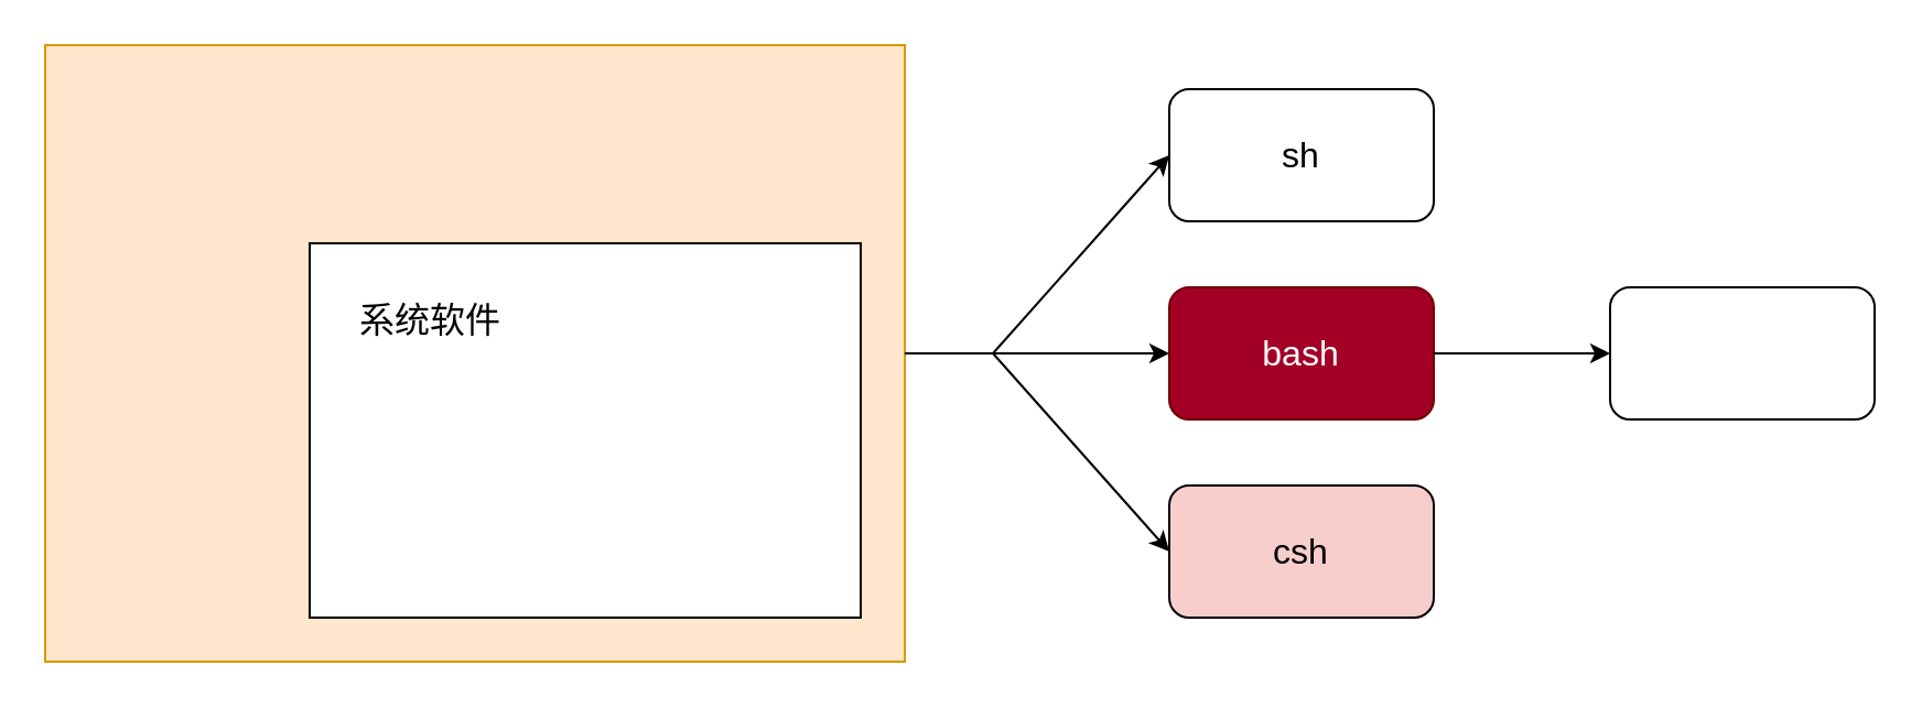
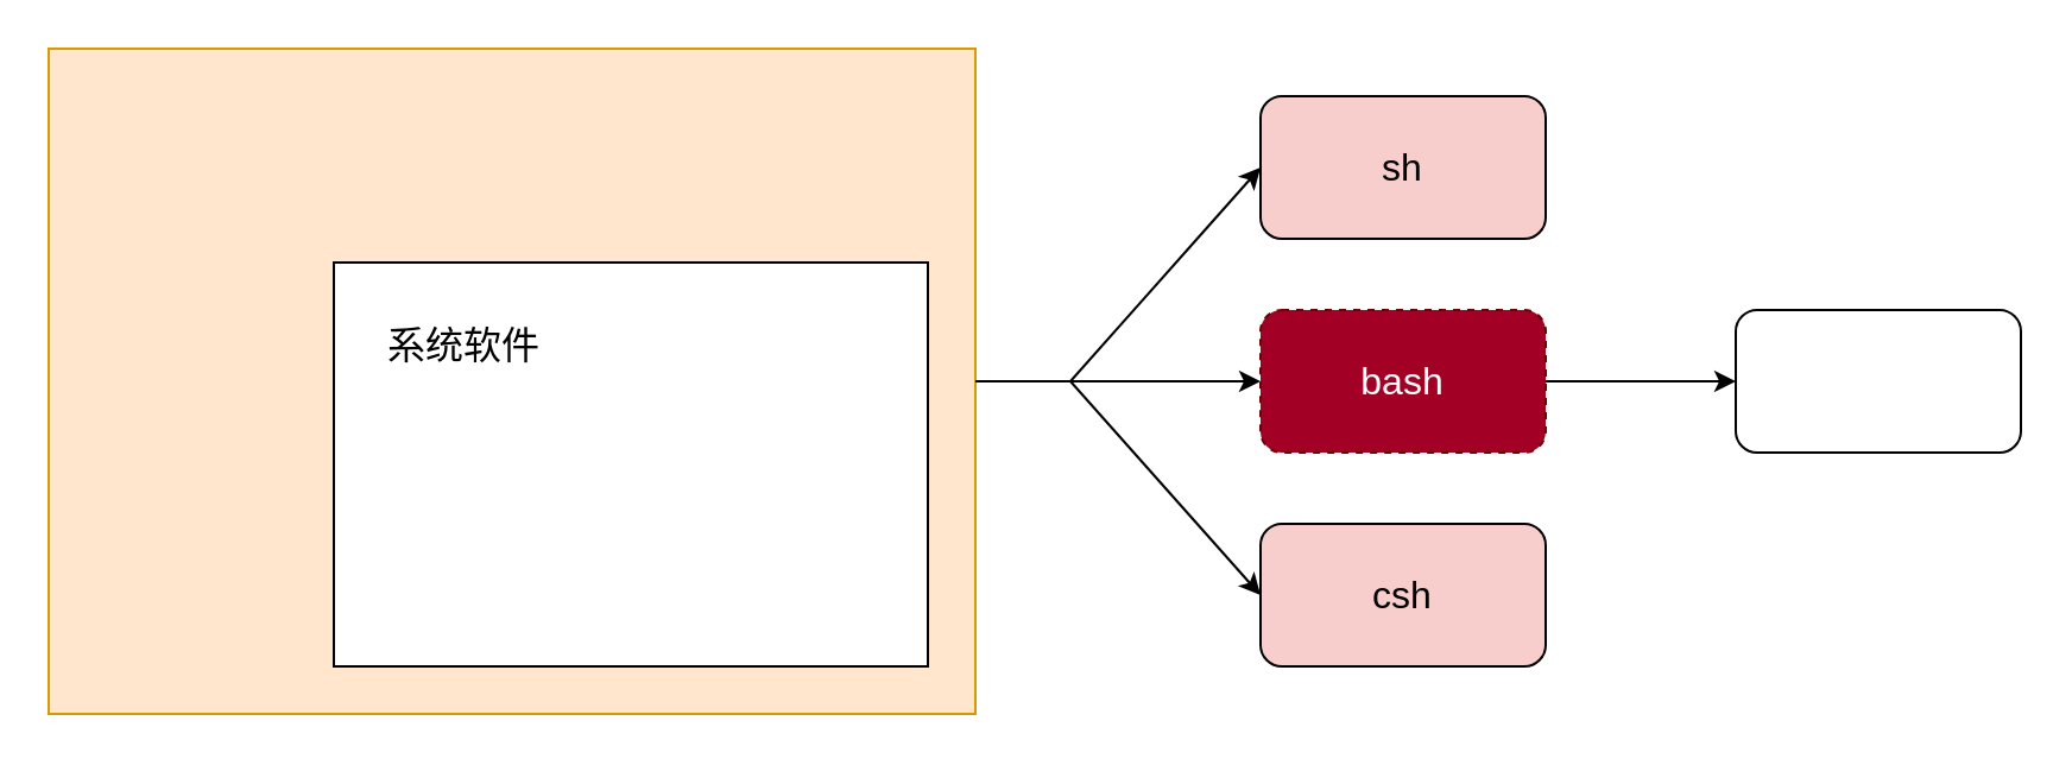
- <mxCell id="5" value="sh" style="rounded=1;whiteSpace=wrap;html=1;fontSize=16;" parent="1" vertex="1"><mxGeometry x="530" y="40" width="120" height="60" as="geometry" /></mxCell>
+ <mxCell id="5" value="sh" style="rounded=1;whiteSpace=wrap;html=1;fontSize=16;fillColor=#f8cecc;" parent="1" vertex="1"><mxGeometry x="530" y="40" width="120" height="60" as="geometry" /></mxCell>
- <mxCell id="6" value="bash" style="rounded=1;whiteSpace=wrap;html=1;fontSize=16;fillColor=#a20025;fontColor=#ffffff;strokeColor=#6F0000;" parent="1" vertex="1"><mxGeometry x="530" y="130" width="120" height="60" as="geometry" /></mxCell>
+ <mxCell id="6" value="bash" style="rounded=1;whiteSpace=wrap;html=1;fontSize=16;fillColor=#a20025;fontColor=#ffffff;strokeColor=#6F0000;dashed=1;" parent="1" vertex="1"><mxGeometry x="530" y="130" width="120" height="60" as="geometry" /></mxCell>
